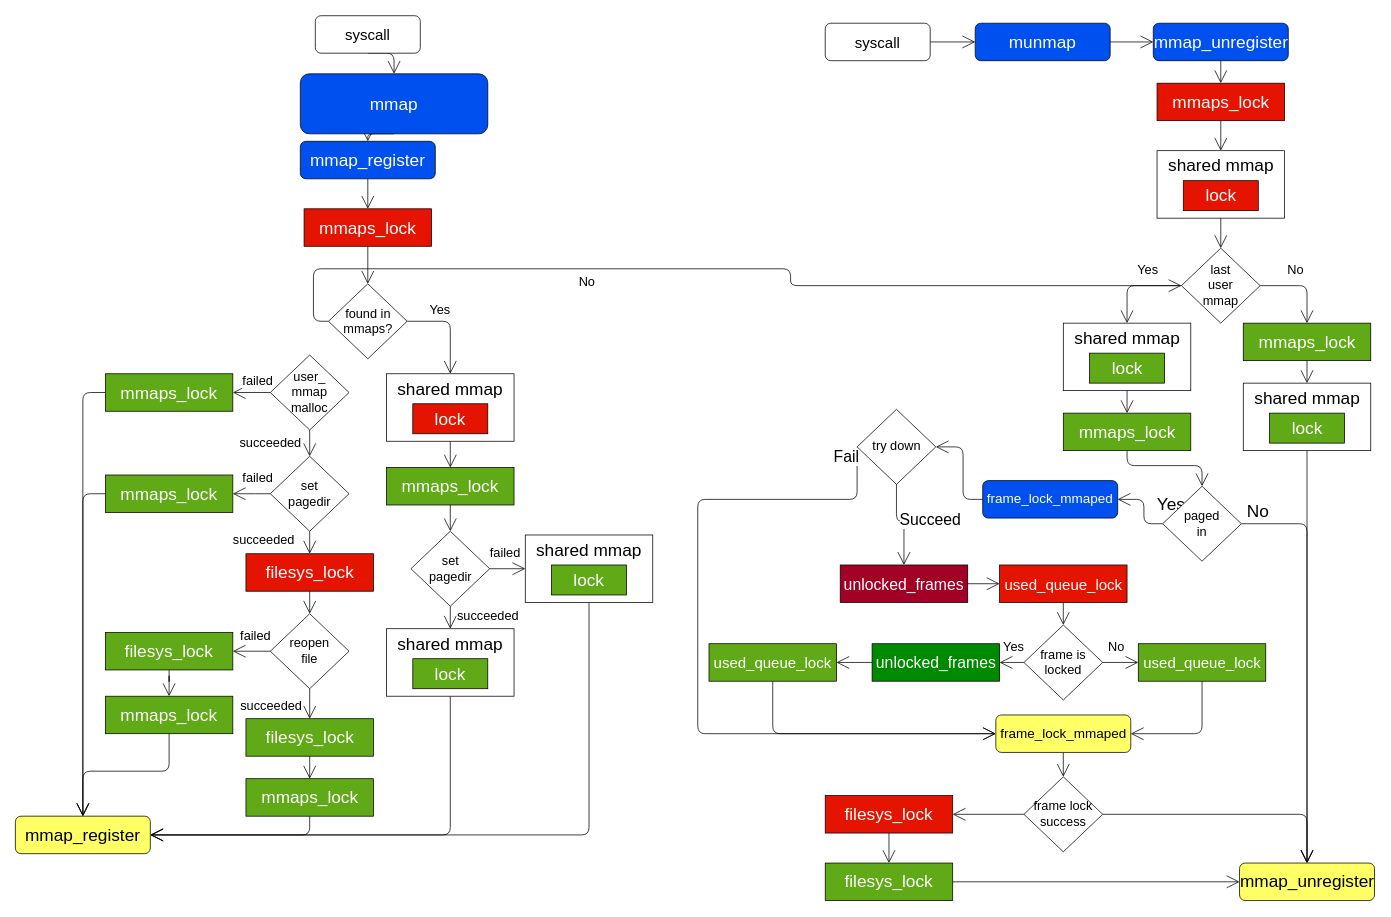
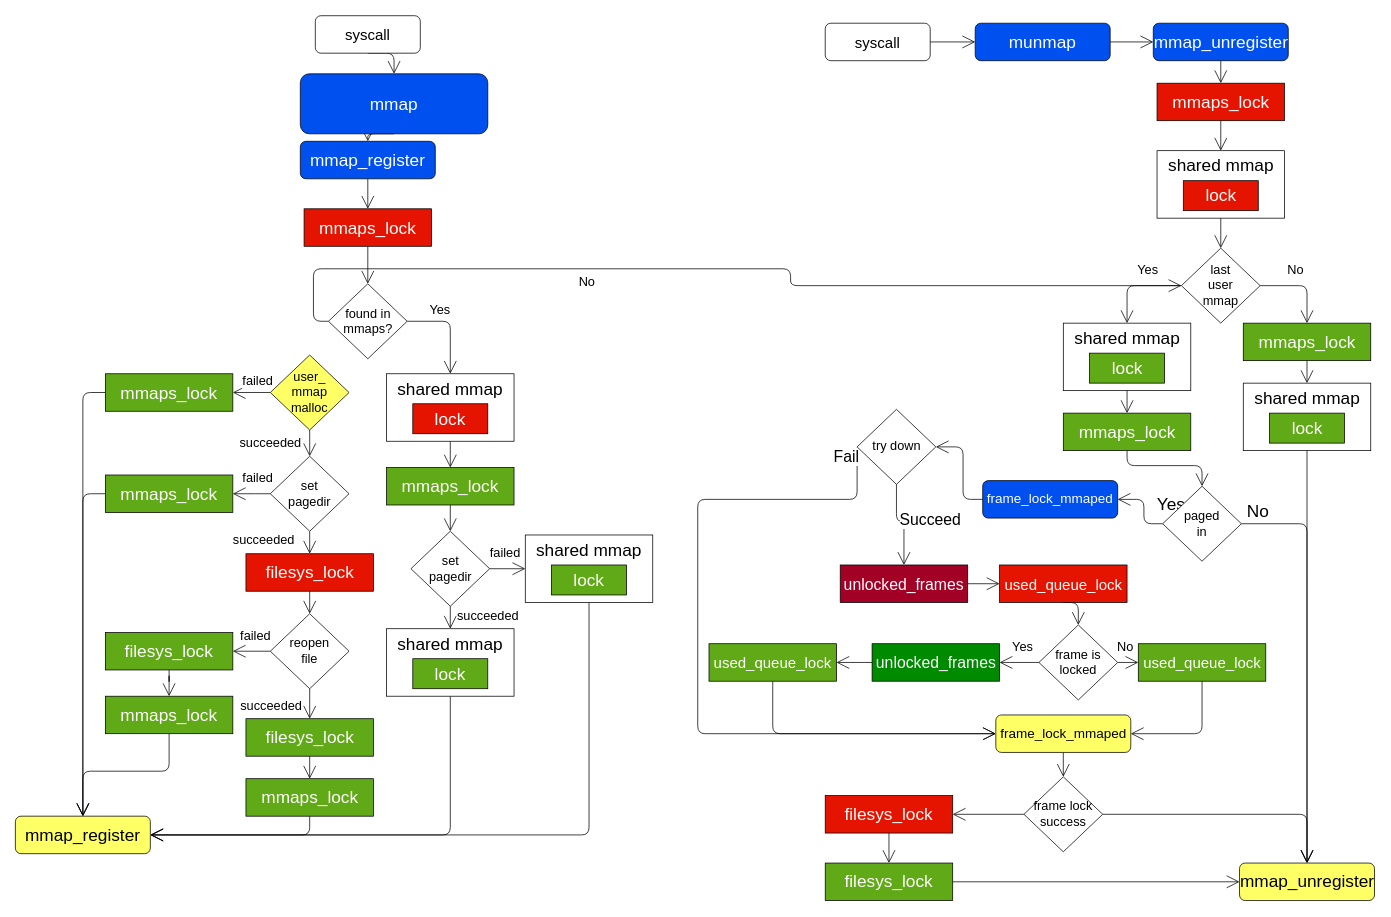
- <mxCell id="15" value="user_&lt;br&gt;mmap&lt;br&gt;malloc" style="rhombus;whiteSpace=wrap;html=1;strokeColor=#000000;fontSize=17;" vertex="1" parent="1"><mxGeometry x="360" y="472.5" width="105" height="100" as="geometry" /></mxCell>
+ <mxCell id="15" value="user_&lt;br&gt;mmap&lt;br&gt;malloc" style="rhombus;whiteSpace=wrap;html=1;strokeColor=#000000;fontSize=17;fillColor=#ffff66;" vertex="1" parent="1"><mxGeometry x="360" y="472.5" width="105" height="100" as="geometry" /></mxCell>
- <mxCell id="83" value="frame is&lt;br&gt;locked" style="rhombus;whiteSpace=wrap;html=1;strokeColor=#000000;fontSize=17;" vertex="1" parent="1"><mxGeometry x="1365" y="832.5" width="105" height="100" as="geometry" /></mxCell>
+ <mxCell id="83" value="frame is&lt;br&gt;locked" style="rhombus;whiteSpace=wrap;html=1;strokeColor=#000000;fontSize=17;" vertex="1" parent="1"><mxGeometry x="1385" y="832.5" width="105" height="100" as="geometry" /></mxCell>
